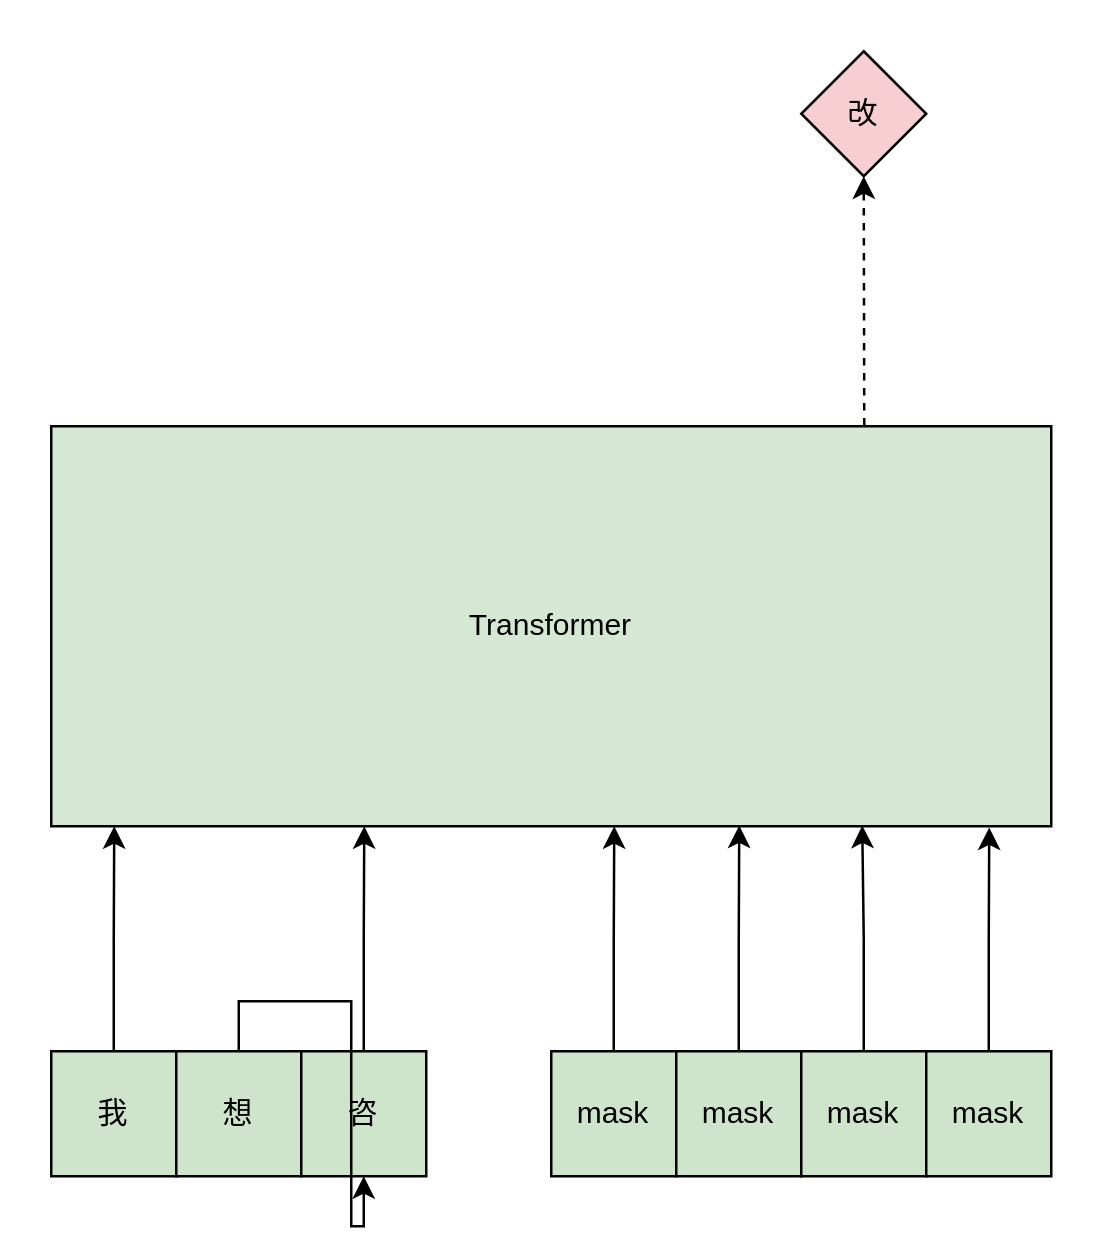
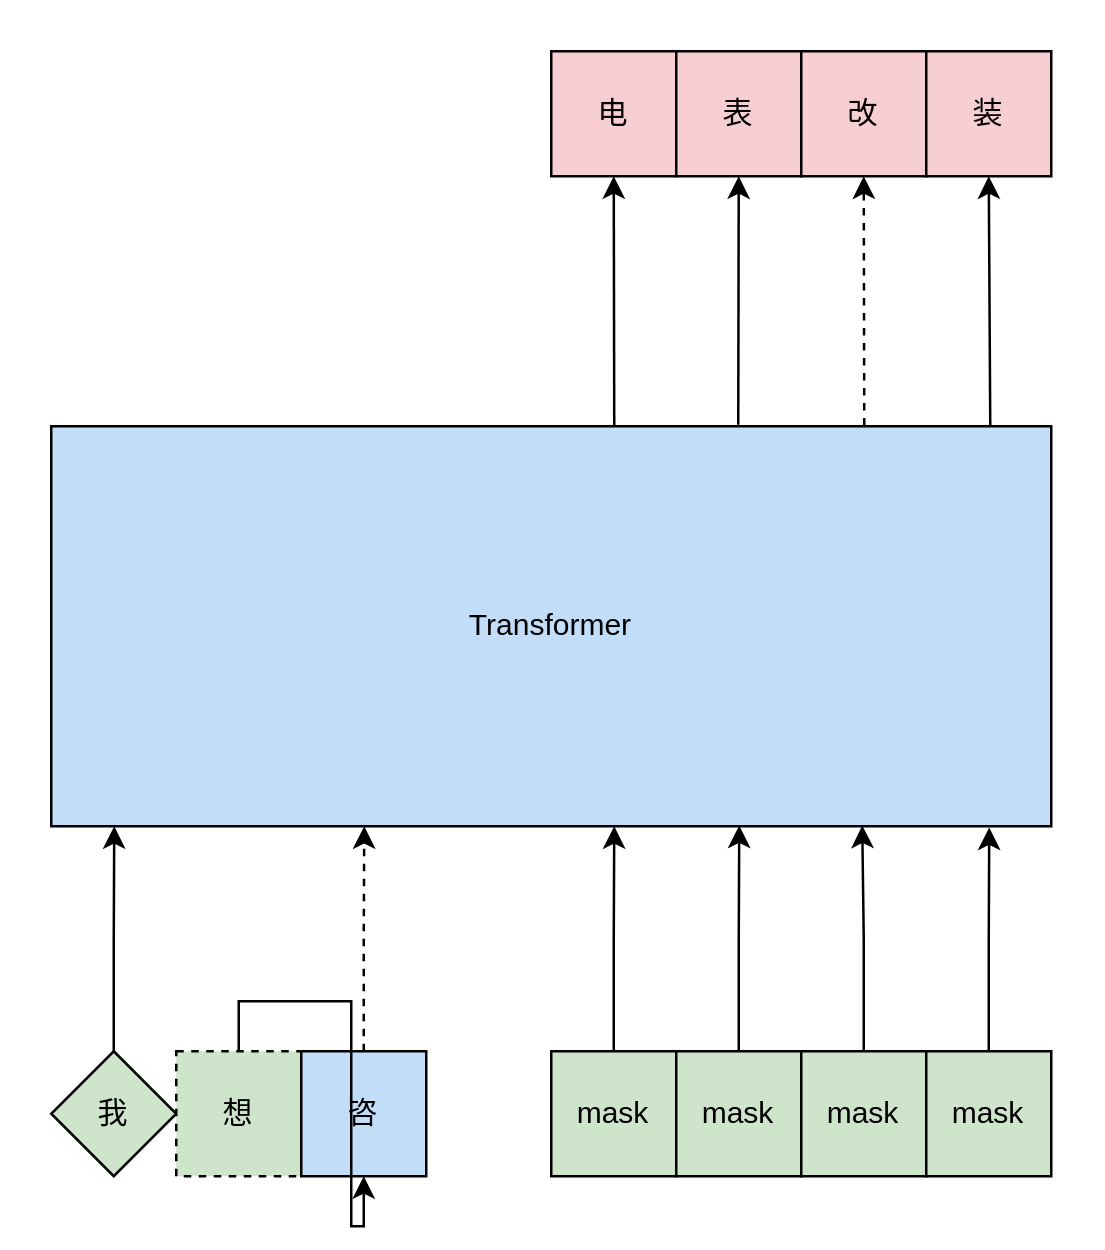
+ <mxCell id="11" value="电" style="rounded=0;whiteSpace=wrap;html=1;fillColor=#F7CFD3;" vertex="1" parent="10"><mxGeometry width="50" height="50" as="geometry" /></mxCell>
+ <mxCell id="12" value="表" style="rounded=0;whiteSpace=wrap;html=1;fillColor=#F7CFD3;" vertex="1" parent="10"><mxGeometry x="50" width="50" height="50" as="geometry" /></mxCell>
- <mxCell id="13" value="改" style="rhombus;whiteSpace=wrap;html=1;fillColor=#F7CFD3;" vertex="1" parent="10"><mxGeometry x="100" width="50" height="50" as="geometry" /></mxCell>
+ <mxCell id="13" value="改" style="rounded=0;whiteSpace=wrap;html=1;fillColor=#F7CFD3;" vertex="1" parent="10"><mxGeometry x="100" width="50" height="50" as="geometry" /></mxCell>
+ <mxCell id="14" value="装" style="rounded=0;whiteSpace=wrap;html=1;fillColor=#F7CFD3;" vertex="1" parent="10"><mxGeometry x="150" width="50" height="50" as="geometry" /></mxCell>
+ <mxCell id="24" style="edgeStyle=none;rounded=0;orthogonalLoop=1;jettySize=auto;html=1;entryX=0.5;entryY=1;entryDx=0;entryDy=0;exitX=0.687;exitY=-0.004;exitDx=0;exitDy=0;exitPerimeter=0;" edge="1" parent="1" source="15" target="12"><mxGeometry relative="1" as="geometry"><mxPoint x="255" y="180" as="sourcePoint" /><mxPoint x="255" y="80" as="targetPoint" /></mxGeometry></mxCell>
+ <mxCell id="23" style="edgeStyle=none;rounded=0;orthogonalLoop=1;jettySize=auto;html=1;entryX=0.5;entryY=1;entryDx=0;entryDy=0;exitX=0.563;exitY=0;exitDx=0;exitDy=0;exitPerimeter=0;" edge="1" parent="1" source="15" target="11"><mxGeometry relative="1" as="geometry"><mxPoint x="270" y="120" as="sourcePoint" /></mxGeometry></mxCell>
+ <mxCell id="26" style="edgeStyle=none;rounded=0;orthogonalLoop=1;jettySize=auto;html=1;entryX=0.5;entryY=1;entryDx=0;entryDy=0;exitX=0.939;exitY=-0.002;exitDx=0;exitDy=0;exitPerimeter=0;" edge="1" parent="1" source="15" target="14"><mxGeometry relative="1" as="geometry"><mxPoint x="275" y="200" as="sourcePoint" /><mxPoint x="275" y="100" as="targetPoint" /></mxGeometry></mxCell>
- <mxCell id="15" value="Transformer" style="rounded=0;whiteSpace=wrap;html=1;fillColor=#d5e8d4;" vertex="1" parent="1"><mxGeometry x="20" y="170" width="400" height="160" as="geometry" /></mxCell>
+ <mxCell id="15" value="Transformer" style="rounded=0;whiteSpace=wrap;html=1;fillColor=#C2DDF8;" vertex="1" parent="1"><mxGeometry x="20" y="170" width="400" height="160" as="geometry" /></mxCell>
- <mxCell id="18" style="edgeStyle=orthogonalEdgeStyle;rounded=0;orthogonalLoop=1;jettySize=auto;html=1;exitX=0.5;exitY=0;exitDx=0;exitDy=0;entryX=0.313;entryY=1;entryDx=0;entryDy=0;entryPerimeter=0;" edge="1" parent="1" source="9" target="15"><mxGeometry relative="1" as="geometry" /></mxCell>
+ <mxCell id="18" style="edgeStyle=orthogonalEdgeStyle;rounded=0;orthogonalLoop=1;jettySize=auto;html=1;exitX=0.5;exitY=0;exitDx=0;exitDy=0;entryX=0.313;entryY=1;entryDx=0;entryDy=0;entryPerimeter=0;dashed=1;" edge="1" parent="1" source="9" target="15"><mxGeometry relative="1" as="geometry" /></mxCell>
- <mxCell id="7" value="我" style="rounded=0;whiteSpace=wrap;html=1;fillColor=#CEE5CB;" vertex="1" parent="2"><mxGeometry width="50" height="50" as="geometry" /></mxCell>
+ <mxCell id="7" value="我" style="rhombus;whiteSpace=wrap;html=1;fillColor=#CEE5CB;" vertex="1" parent="2"><mxGeometry width="50" height="50" as="geometry" /></mxCell>
- <mxCell id="8" value="想" style="rounded=0;whiteSpace=wrap;html=1;fillColor=#CEE5CB;" vertex="1" parent="2"><mxGeometry x="50" width="50" height="50" as="geometry" /></mxCell>
+ <mxCell id="8" value="想" style="rounded=0;whiteSpace=wrap;html=1;fillColor=#CEE5CB;dashed=1;" vertex="1" parent="2"><mxGeometry x="50" width="50" height="50" as="geometry" /></mxCell>
- <mxCell id="9" value="咨" style="rounded=0;whiteSpace=wrap;html=1;fillColor=#CEE5CB;" vertex="1" parent="2"><mxGeometry x="100" width="50" height="50" as="geometry" /></mxCell>
+ <mxCell id="9" value="咨" style="rounded=0;whiteSpace=wrap;html=1;fillColor=#c2ddf8;" vertex="1" parent="2"><mxGeometry x="100" width="50" height="50" as="geometry" /></mxCell>
